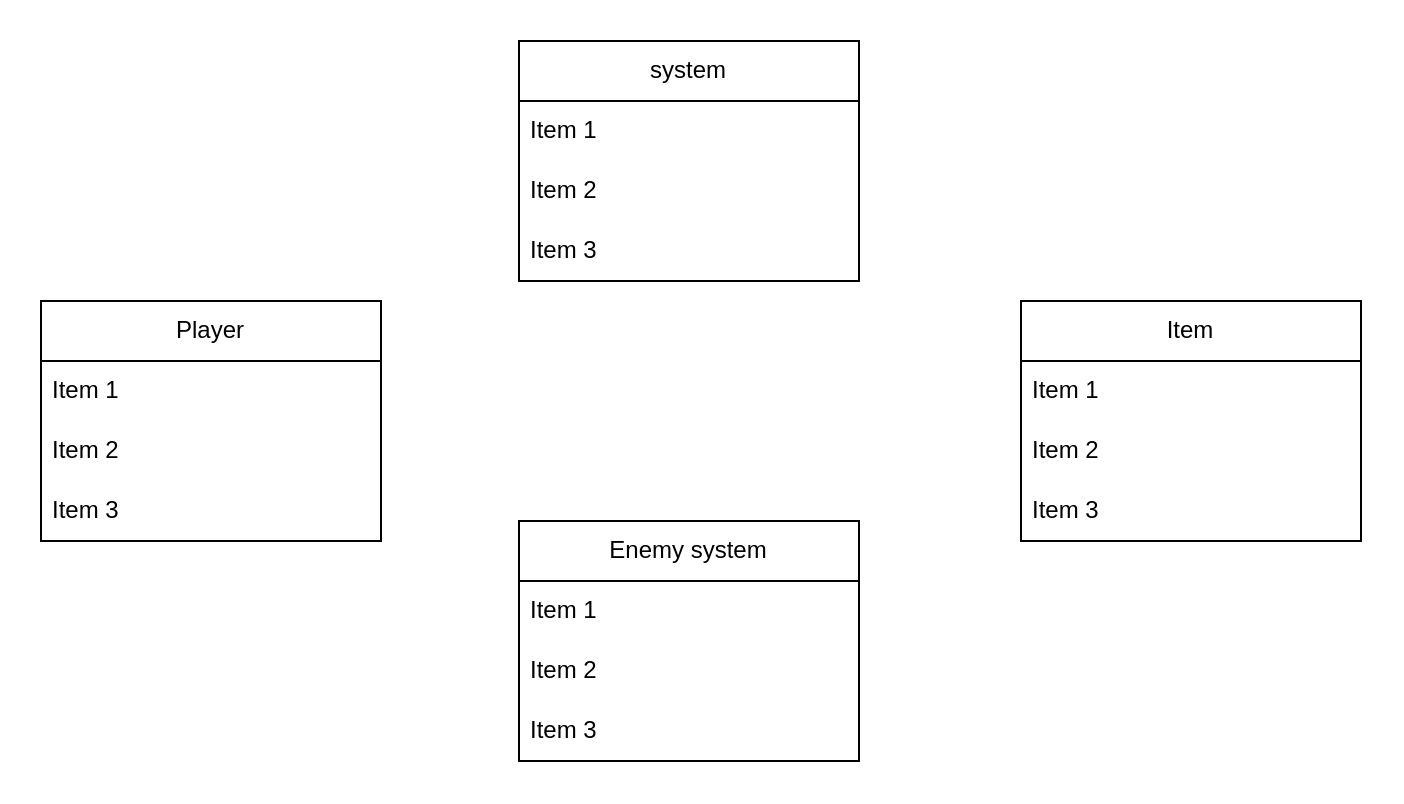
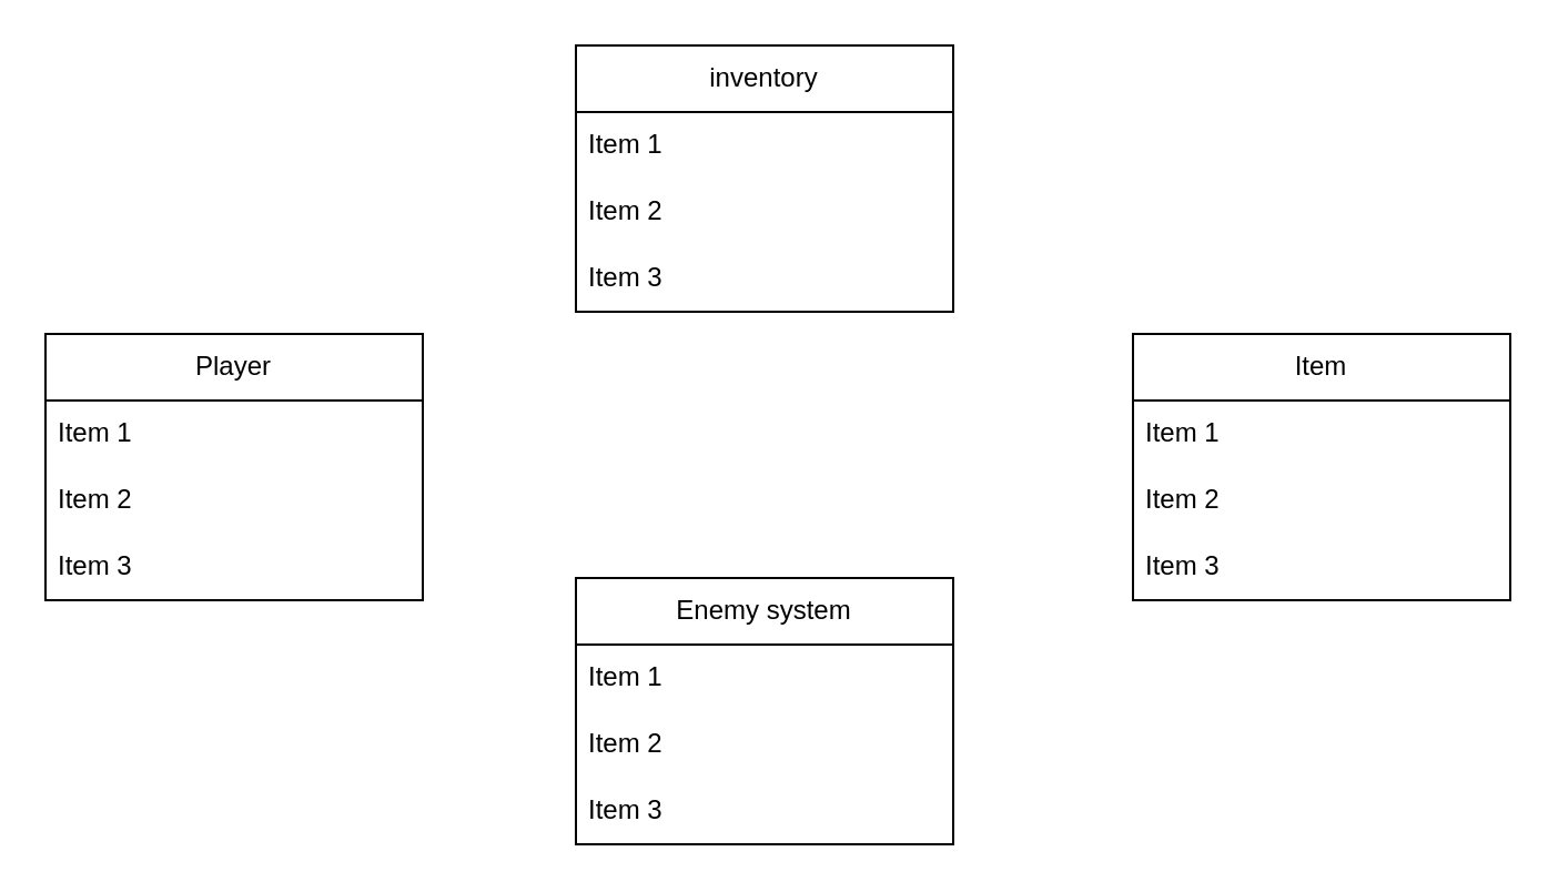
- <mxCell id="6" value="system" style="swimlane;fontStyle=0;childLayout=stackLayout;horizontal=1;startSize=30;horizontalStack=0;resizeParent=1;resizeParentMax=0;resizeLast=0;collapsible=1;marginBottom=0;whiteSpace=wrap;html=1;" parent="1" vertex="1"><mxGeometry x="259" y="20" width="170" height="120" as="geometry" /></mxCell>
+ <mxCell id="6" value="inventory" style="swimlane;fontStyle=0;childLayout=stackLayout;horizontal=1;startSize=30;horizontalStack=0;resizeParent=1;resizeParentMax=0;resizeLast=0;collapsible=1;marginBottom=0;whiteSpace=wrap;html=1;" parent="1" vertex="1"><mxGeometry x="259" y="20" width="170" height="120" as="geometry" /></mxCell>
